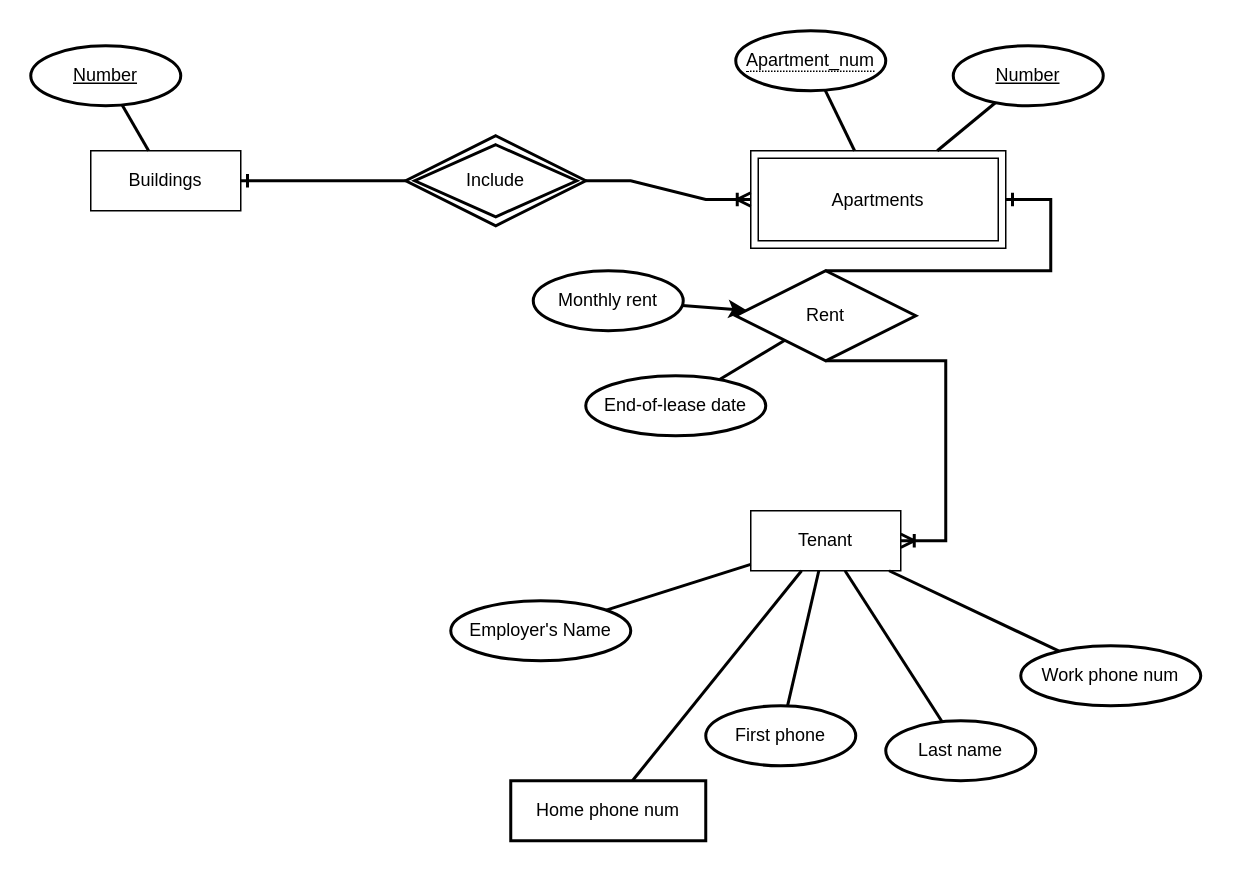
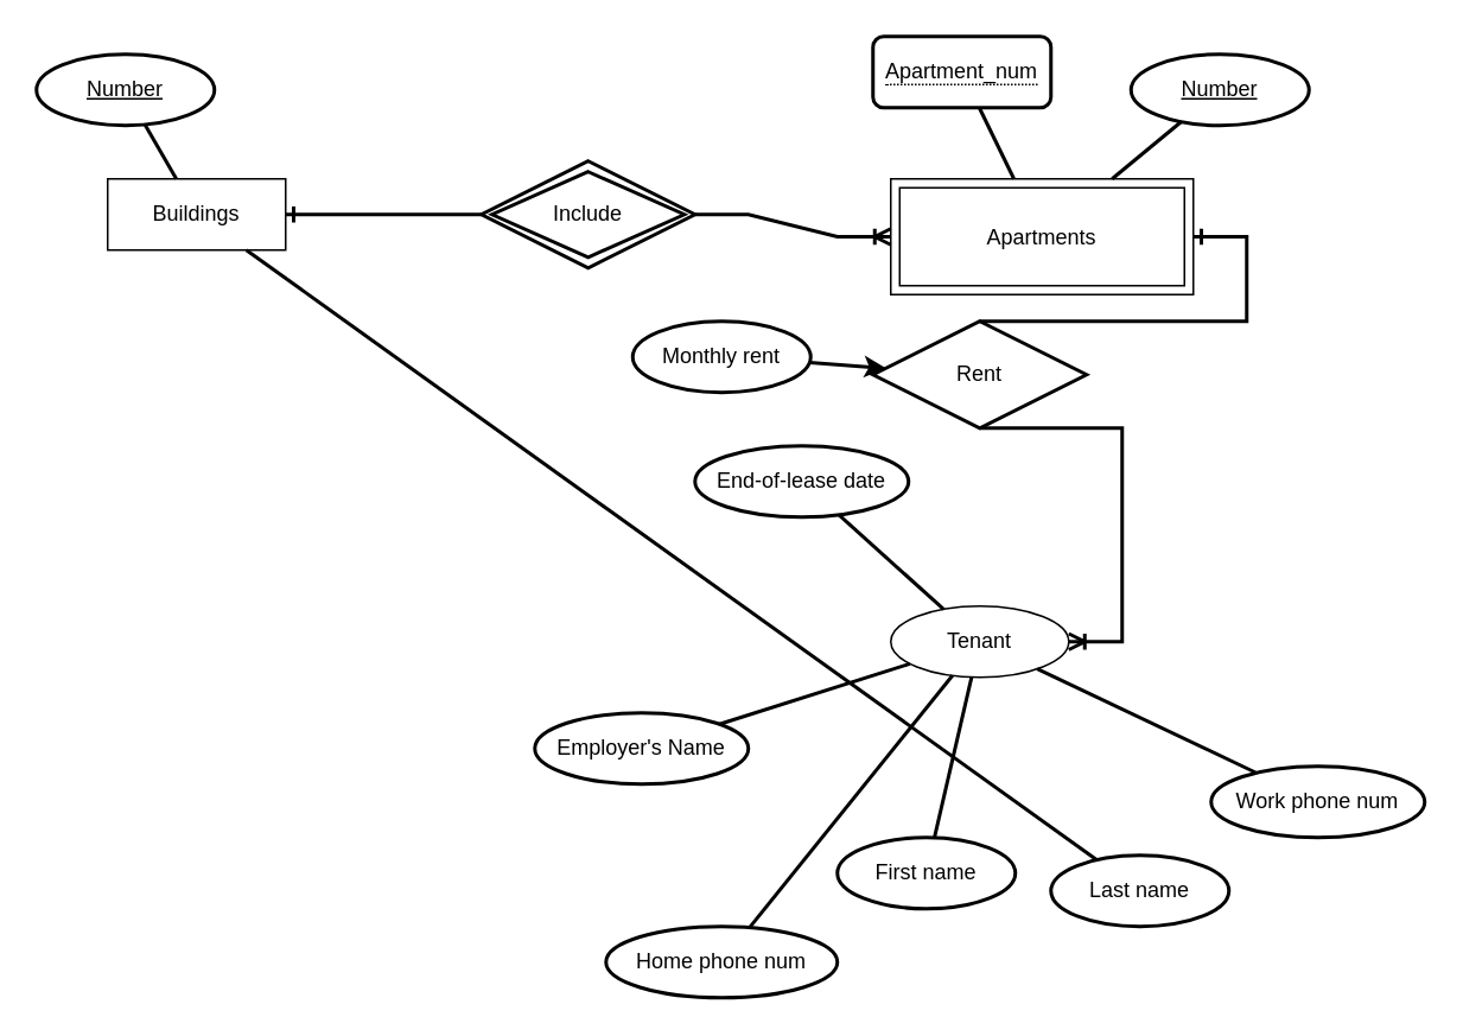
- <mxCell id="12" value="&lt;span style=&quot;border-bottom: 1px dotted&quot;&gt;Apartment_num&lt;/span&gt;" style="ellipse;whiteSpace=wrap;html=1;align=center;strokeColor=#000000;strokeWidth=2;fillColor=#FFFFFF;" vertex="1" parent="1"><mxGeometry x="490" y="20" width="100" height="40" as="geometry" /></mxCell>
+ <mxCell id="12" value="&lt;span style=&quot;border-bottom: 1px dotted&quot;&gt;Apartment_num&lt;/span&gt;" style="whiteSpace=wrap;html=1;align=center;strokeColor=#000000;strokeWidth=2;fillColor=#FFFFFF;rounded=1;" vertex="1" parent="1"><mxGeometry x="490" y="20" width="100" height="40" as="geometry" /></mxCell>
- <mxCell id="17" value="" style="endArrow=none;html=1;rounded=0;strokeWidth=2;" edge="1" parent="1" source="14" target="5"><mxGeometry relative="1" as="geometry"><mxPoint x="270" y="140" as="sourcePoint" /><mxPoint x="430" y="140" as="targetPoint" /></mxGeometry></mxCell>
+ <mxCell id="17" value="" style="endArrow=none;html=1;rounded=0;strokeWidth=2;" edge="1" parent="1" source="14" target="2"><mxGeometry relative="1" as="geometry"><mxPoint x="270" y="140" as="sourcePoint" /><mxPoint x="430" y="140" as="targetPoint" /></mxGeometry></mxCell>
- <mxCell id="2" value="Tenant" style="whiteSpace=wrap;html=1;align=center;" vertex="1" parent="1"><mxGeometry x="500" y="340" width="100" height="40" as="geometry" /></mxCell>
+ <mxCell id="2" value="Tenant" style="ellipse;whiteSpace=wrap;html=1;align=center;" vertex="1" parent="1"><mxGeometry x="500" y="340" width="100" height="40" as="geometry" /></mxCell>
- <mxCell id="25" value="" style="endArrow=none;html=1;rounded=0;strokeWidth=2;" edge="1" parent="1" source="15" target="2"><mxGeometry relative="1" as="geometry"><mxPoint x="270" y="320" as="sourcePoint" /><mxPoint x="430" y="320" as="targetPoint" /></mxGeometry></mxCell>
+ <mxCell id="25" value="" style="endArrow=none;html=1;rounded=0;strokeWidth=2;" edge="1" parent="1" source="15" target="3"><mxGeometry relative="1" as="geometry"><mxPoint x="270" y="320" as="sourcePoint" /><mxPoint x="430" y="320" as="targetPoint" /></mxGeometry></mxCell>
- <mxCell id="16" value="First phone" style="ellipse;whiteSpace=wrap;html=1;align=center;strokeColor=#000000;strokeWidth=2;fillColor=#FFFFFF;" vertex="1" parent="1"><mxGeometry x="470" y="470" width="100" height="40" as="geometry" /></mxCell>
+ <mxCell id="16" value="First name" style="ellipse;whiteSpace=wrap;html=1;align=center;strokeColor=#000000;strokeWidth=2;fillColor=#FFFFFF;" vertex="1" parent="1"><mxGeometry x="470" y="470" width="100" height="40" as="geometry" /></mxCell>
- <mxCell id="20" value="Home phone num" style="whiteSpace=wrap;html=1;align=center;strokeColor=#000000;strokeWidth=2;fillColor=#FFFFFF;rounded=0;" vertex="1" parent="1"><mxGeometry x="340" y="520" width="130" height="40" as="geometry" /></mxCell>
+ <mxCell id="20" value="Home phone num" style="ellipse;whiteSpace=wrap;html=1;align=center;strokeColor=#000000;strokeWidth=2;fillColor=#FFFFFF;" vertex="1" parent="1"><mxGeometry x="340" y="520" width="130" height="40" as="geometry" /></mxCell>
